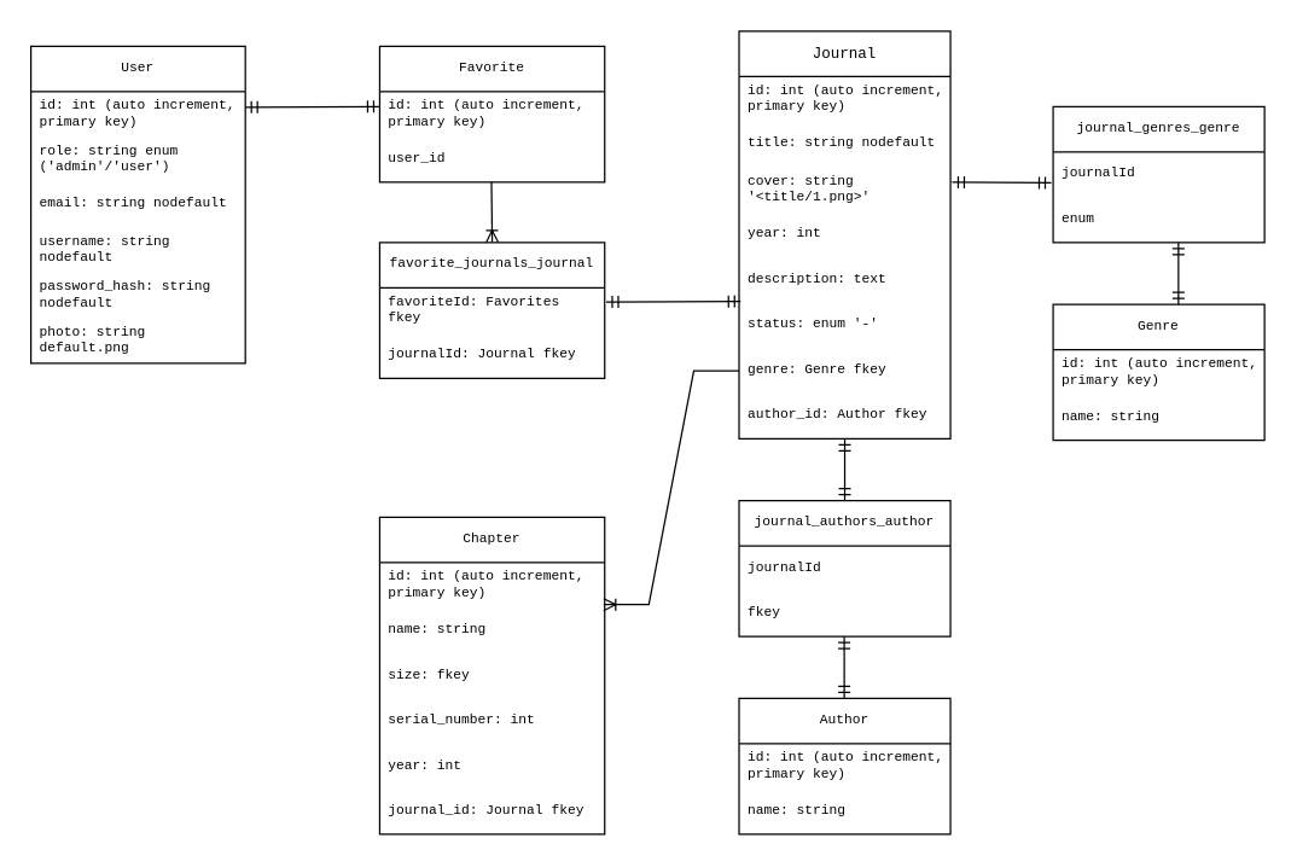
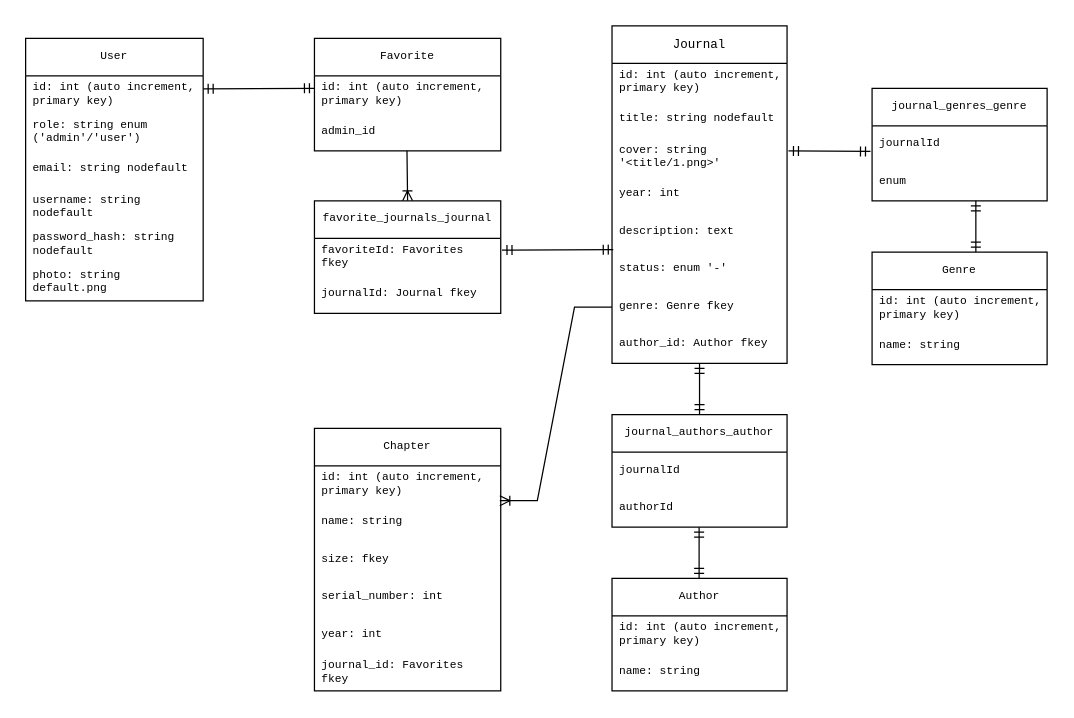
- <mxCell id="11" value="user_id" style="text;strokeColor=none;fillColor=none;align=left;verticalAlign=middle;spacingLeft=4;spacingRight=4;overflow=hidden;points=[[0,0.5],[1,0.5]];portConstraint=eastwest;rotatable=0;whiteSpace=wrap;html=1;fontSize=9;fontFamily=Courier New;" parent="9" vertex="1"><mxGeometry y="60" width="149" height="30" as="geometry" /></mxCell>
+ <mxCell id="11" value="admin_id" style="text;strokeColor=none;fillColor=none;align=left;verticalAlign=middle;spacingLeft=4;spacingRight=4;overflow=hidden;points=[[0,0.5],[1,0.5]];portConstraint=eastwest;rotatable=0;whiteSpace=wrap;html=1;fontSize=9;fontFamily=Courier New;" parent="9" vertex="1"><mxGeometry y="60" width="149" height="30" as="geometry" /></mxCell>
- <mxCell id="43" value="fkey" style="text;strokeColor=none;fillColor=none;align=left;verticalAlign=middle;spacingLeft=4;spacingRight=4;overflow=hidden;points=[[0,0.5],[1,0.5]];portConstraint=eastwest;rotatable=0;whiteSpace=wrap;html=1;fontSize=9;fontFamily=Courier New;" parent="41" vertex="1"><mxGeometry y="60" width="140" height="30" as="geometry" /></mxCell>
+ <mxCell id="43" value="authorId" style="text;strokeColor=none;fillColor=none;align=left;verticalAlign=middle;spacingLeft=4;spacingRight=4;overflow=hidden;points=[[0,0.5],[1,0.5]];portConstraint=eastwest;rotatable=0;whiteSpace=wrap;html=1;fontSize=9;fontFamily=Courier New;" parent="41" vertex="1"><mxGeometry y="60" width="140" height="30" as="geometry" /></mxCell>
- <mxCell id="27" value="&lt;div style=&quot;font-size: 9px;&quot;&gt;journal_id: Journal fkey&lt;/div&gt;" style="text;strokeColor=none;fillColor=none;align=left;verticalAlign=middle;spacingLeft=4;spacingRight=4;overflow=hidden;points=[[0,0.5],[1,0.5]];portConstraint=eastwest;rotatable=0;whiteSpace=wrap;html=1;fontSize=9;fontFamily=Courier New;" parent="21" vertex="1"><mxGeometry y="180" width="149" height="30" as="geometry" /></mxCell>
+ <mxCell id="27" value="&lt;div style=&quot;font-size: 9px;&quot;&gt;journal_id: Favorites fkey&lt;/div&gt;" style="text;strokeColor=none;fillColor=none;align=left;verticalAlign=middle;spacingLeft=4;spacingRight=4;overflow=hidden;points=[[0,0.5],[1,0.5]];portConstraint=eastwest;rotatable=0;whiteSpace=wrap;html=1;fontSize=9;fontFamily=Courier New;" parent="21" vertex="1"><mxGeometry y="180" width="149" height="30" as="geometry" /></mxCell>
